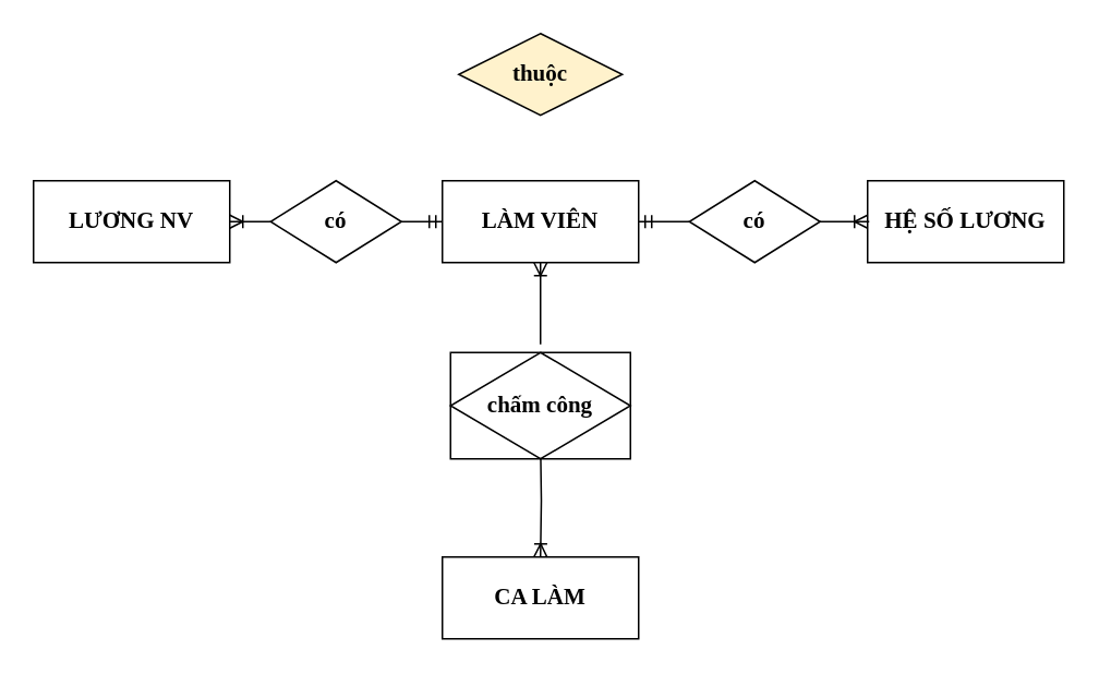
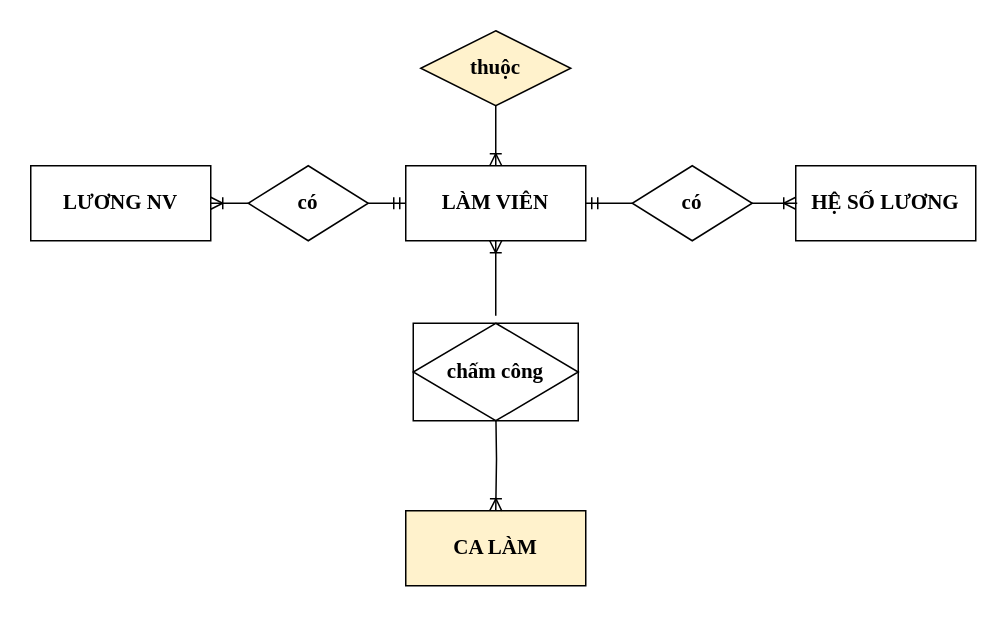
+ <mxCell id="6" style="edgeStyle=orthogonalEdgeStyle;rounded=0;orthogonalLoop=1;jettySize=auto;html=1;fontFamily=Times New Roman;fontSize=14;endArrow=ERoneToMany;endFill=0;" edge="1" parent="1" source="7" target="3"><mxGeometry relative="1" as="geometry"><Array as="points"><mxPoint x="330" y="80" /><mxPoint x="330" y="80" /></Array></mxGeometry></mxCell>
- <mxCell id="2" value="&lt;font style=&quot;font-size: 14px;&quot; face=&quot;Times New Roman&quot;&gt;&lt;b&gt;CA LÀM&lt;/b&gt;&lt;/font&gt;" style="rounded=0;whiteSpace=wrap;html=1;" vertex="1" parent="1"><mxGeometry x="270" y="340" width="120" height="50" as="geometry" /></mxCell>
+ <mxCell id="2" value="&lt;font style=&quot;font-size: 14px;&quot; face=&quot;Times New Roman&quot;&gt;&lt;b&gt;CA LÀM&lt;/b&gt;&lt;/font&gt;" style="rounded=0;whiteSpace=wrap;html=1;fillColor=#fff2cc;" vertex="1" parent="1"><mxGeometry x="270" y="340" width="120" height="50" as="geometry" /></mxCell>
